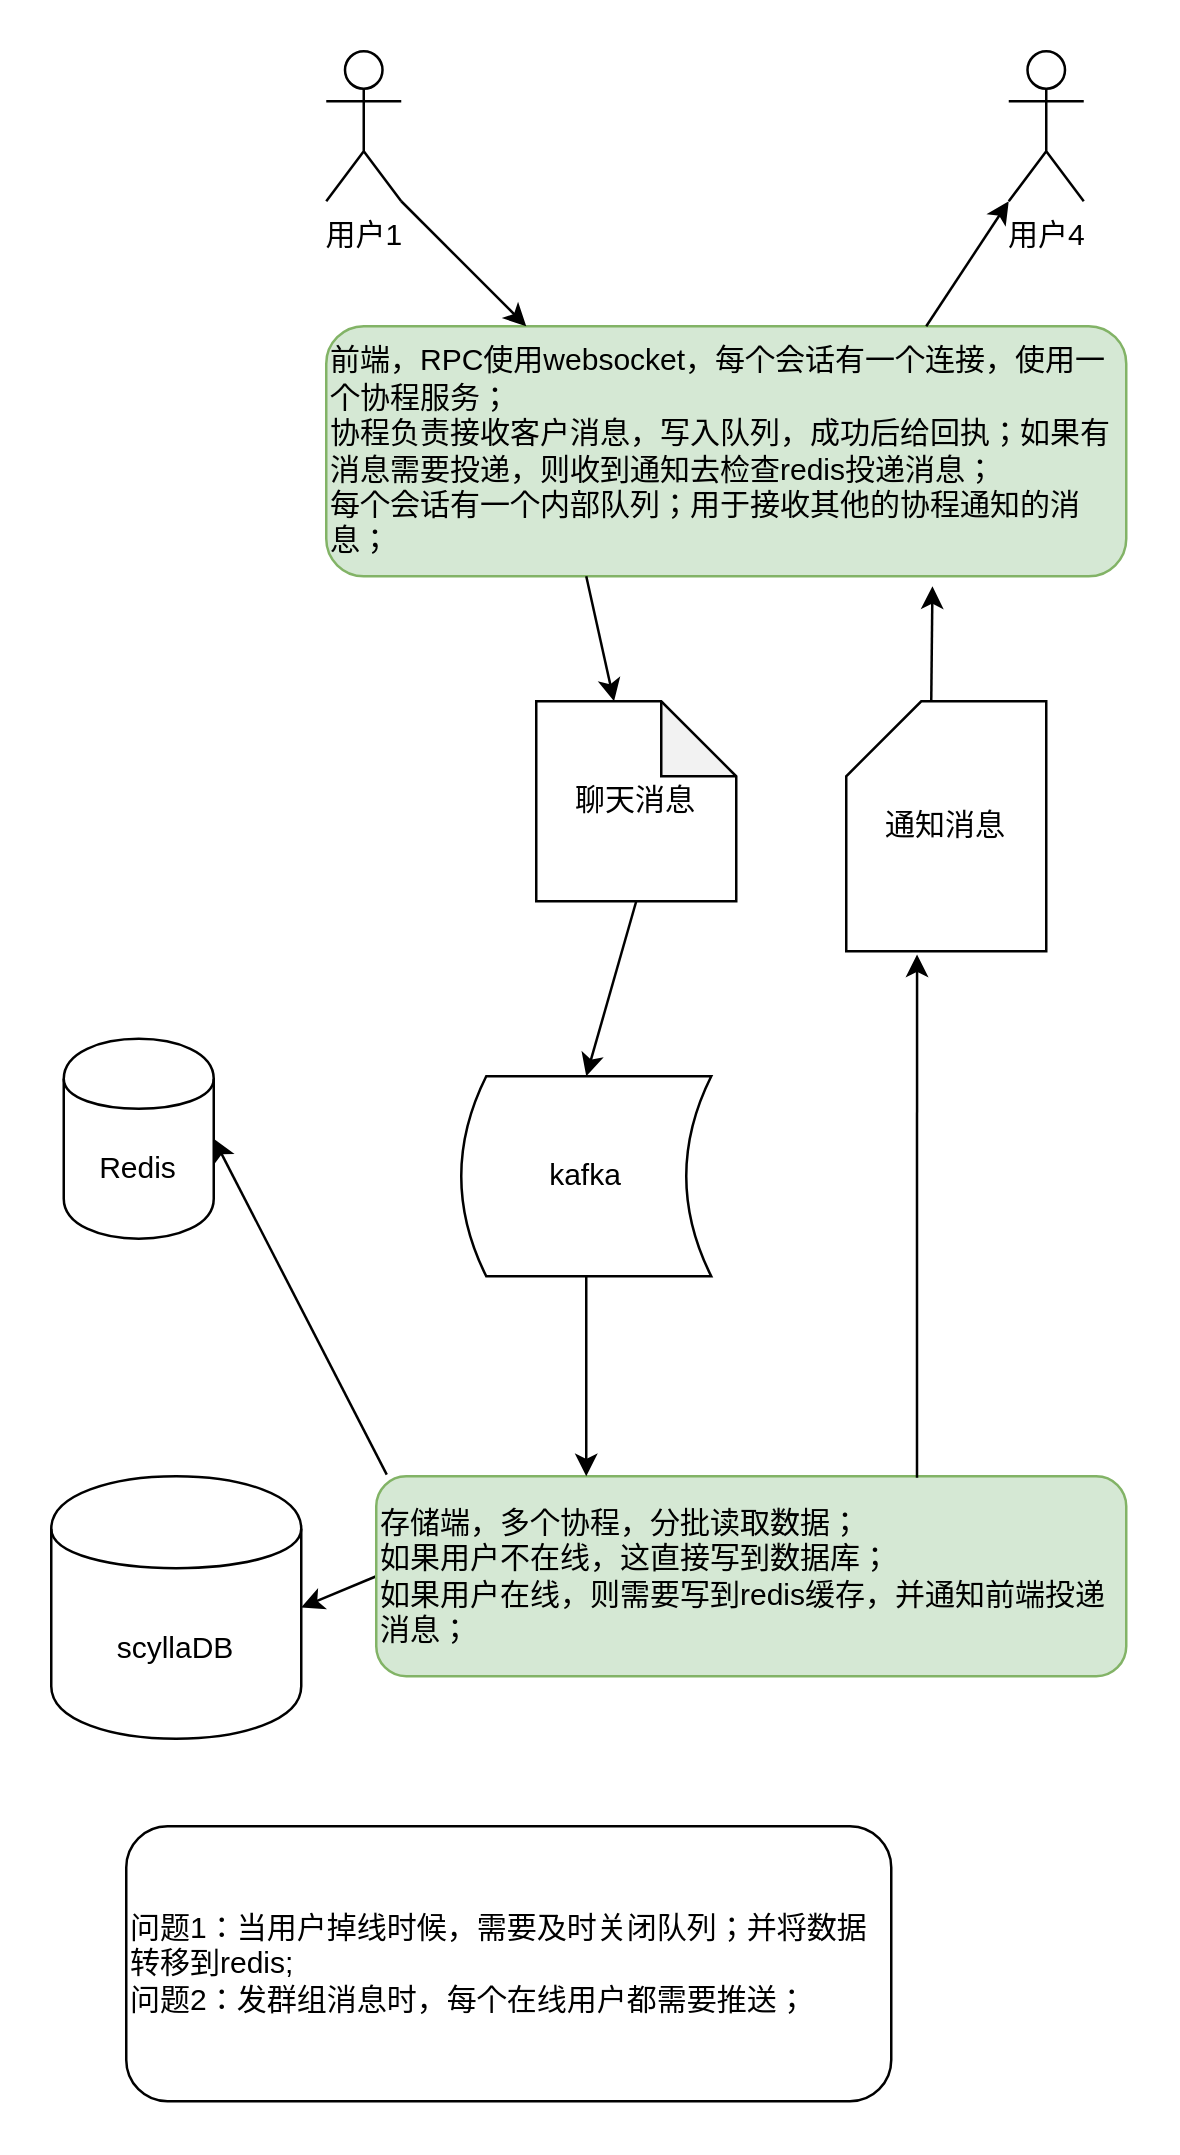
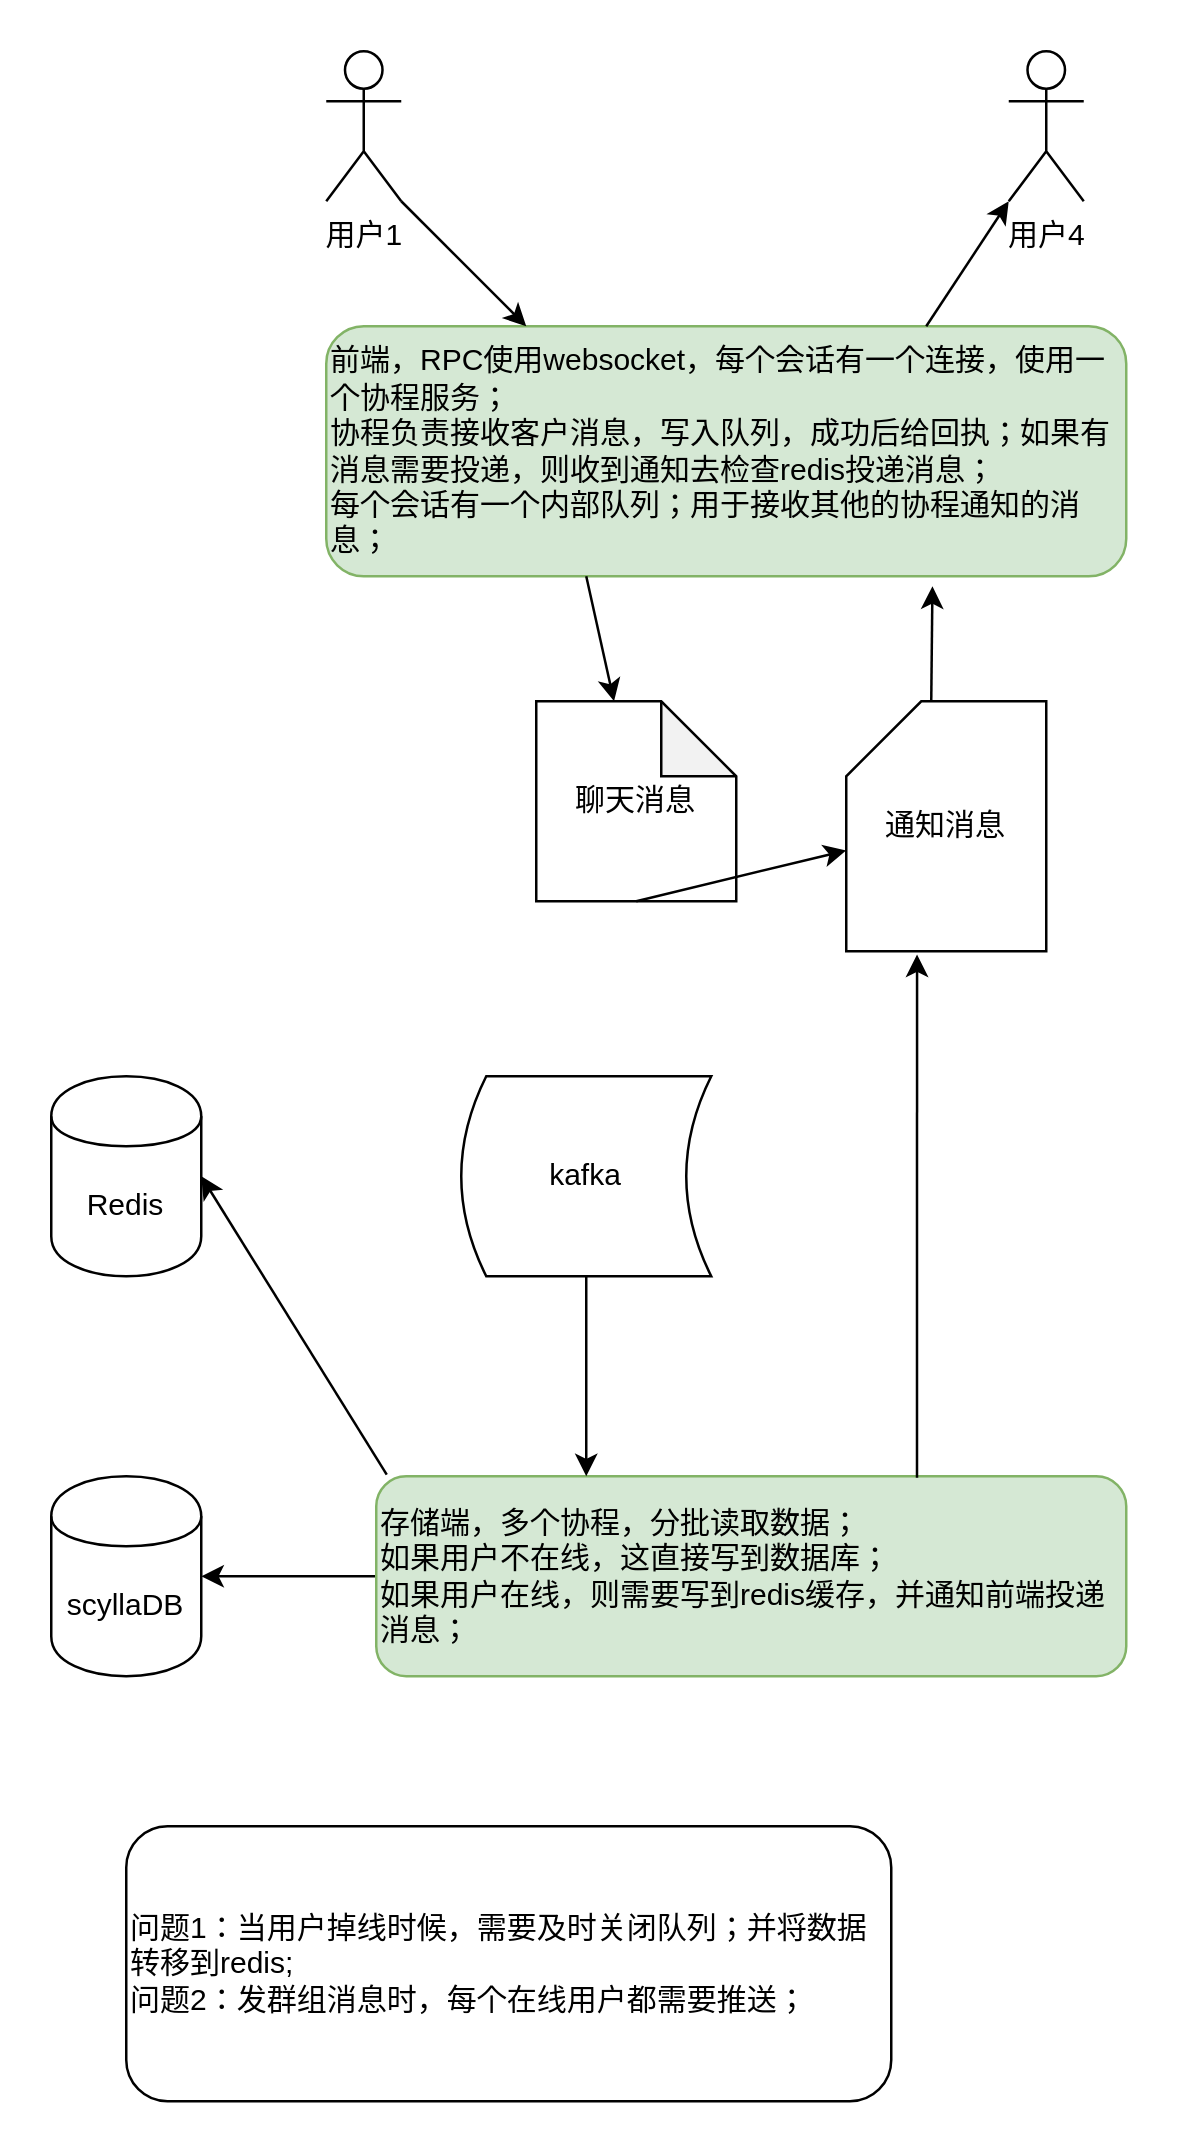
- <mxCell id="8" value="" style="endArrow=classic;html=1;exitX=0.5;exitY=1;exitDx=0;exitDy=0;exitPerimeter=0;entryX=0.5;entryY=0;entryDx=0;entryDy=0;" parent="1" source="5" target="6" edge="1"><mxGeometry width="50" height="50" relative="1" as="geometry"><mxPoint x="294" y="420" as="sourcePoint" /><mxPoint x="344" y="370" as="targetPoint" /></mxGeometry></mxCell>
+ <mxCell id="8" value="" style="endArrow=classic;html=1;exitX=0.5;exitY=1;exitDx=0;exitDy=0;exitPerimeter=0;" parent="1" source="5" target="16" edge="1"><mxGeometry width="50" height="50" relative="1" as="geometry"><mxPoint x="294" y="420" as="sourcePoint" /><mxPoint x="344" y="370" as="targetPoint" /></mxGeometry></mxCell>
- <mxCell id="4" value="Redis" style="shape=cylinder;whiteSpace=wrap;html=1;boundedLbl=1;backgroundOutline=1;" parent="1" vertex="1"><mxGeometry x="25" y="415" width="60" height="80" as="geometry" /></mxCell>
+ <mxCell id="4" value="Redis" style="shape=cylinder;whiteSpace=wrap;html=1;boundedLbl=1;backgroundOutline=1;" parent="1" vertex="1"><mxGeometry x="20" y="430" width="60" height="80" as="geometry" /></mxCell>
- <mxCell id="3" value="scyllaDB" style="shape=cylinder;whiteSpace=wrap;html=1;boundedLbl=1;backgroundOutline=1;" parent="1" vertex="1"><mxGeometry x="20" y="590" width="100" height="105" as="geometry" /></mxCell>
+ <mxCell id="3" value="scyllaDB" style="shape=cylinder;whiteSpace=wrap;html=1;boundedLbl=1;backgroundOutline=1;" parent="1" vertex="1"><mxGeometry x="20" y="590" width="60" height="80" as="geometry" /></mxCell>
